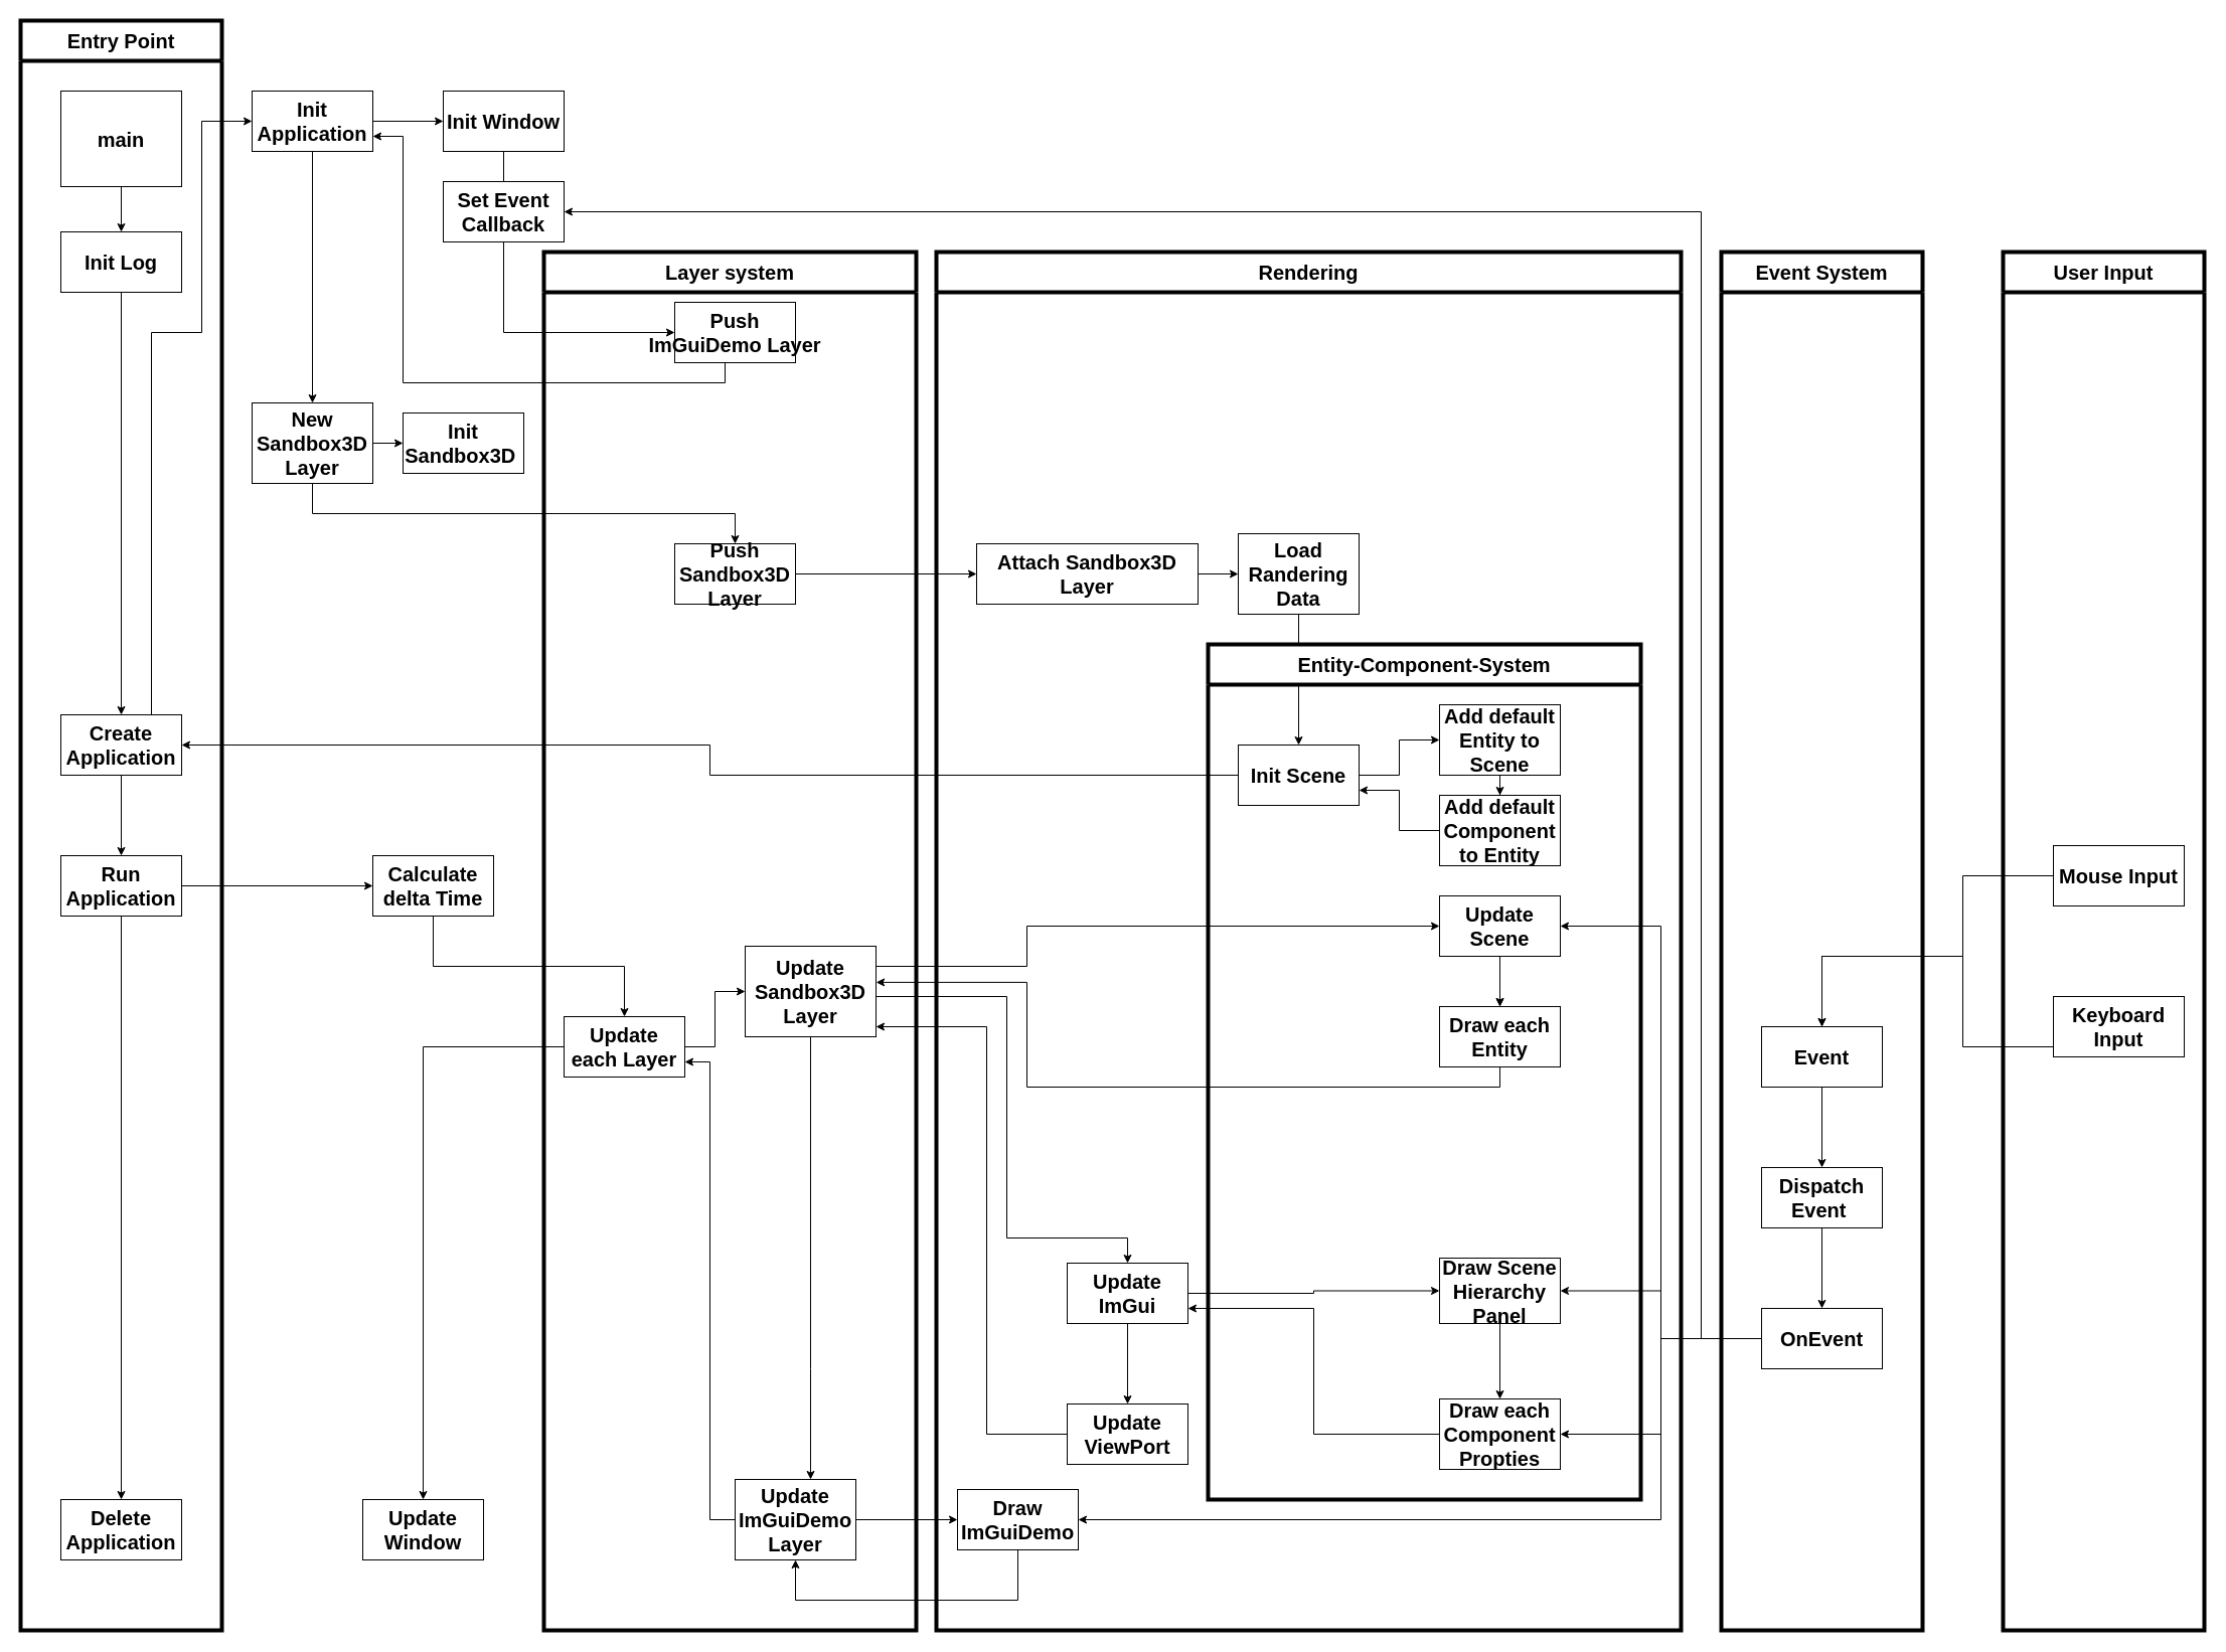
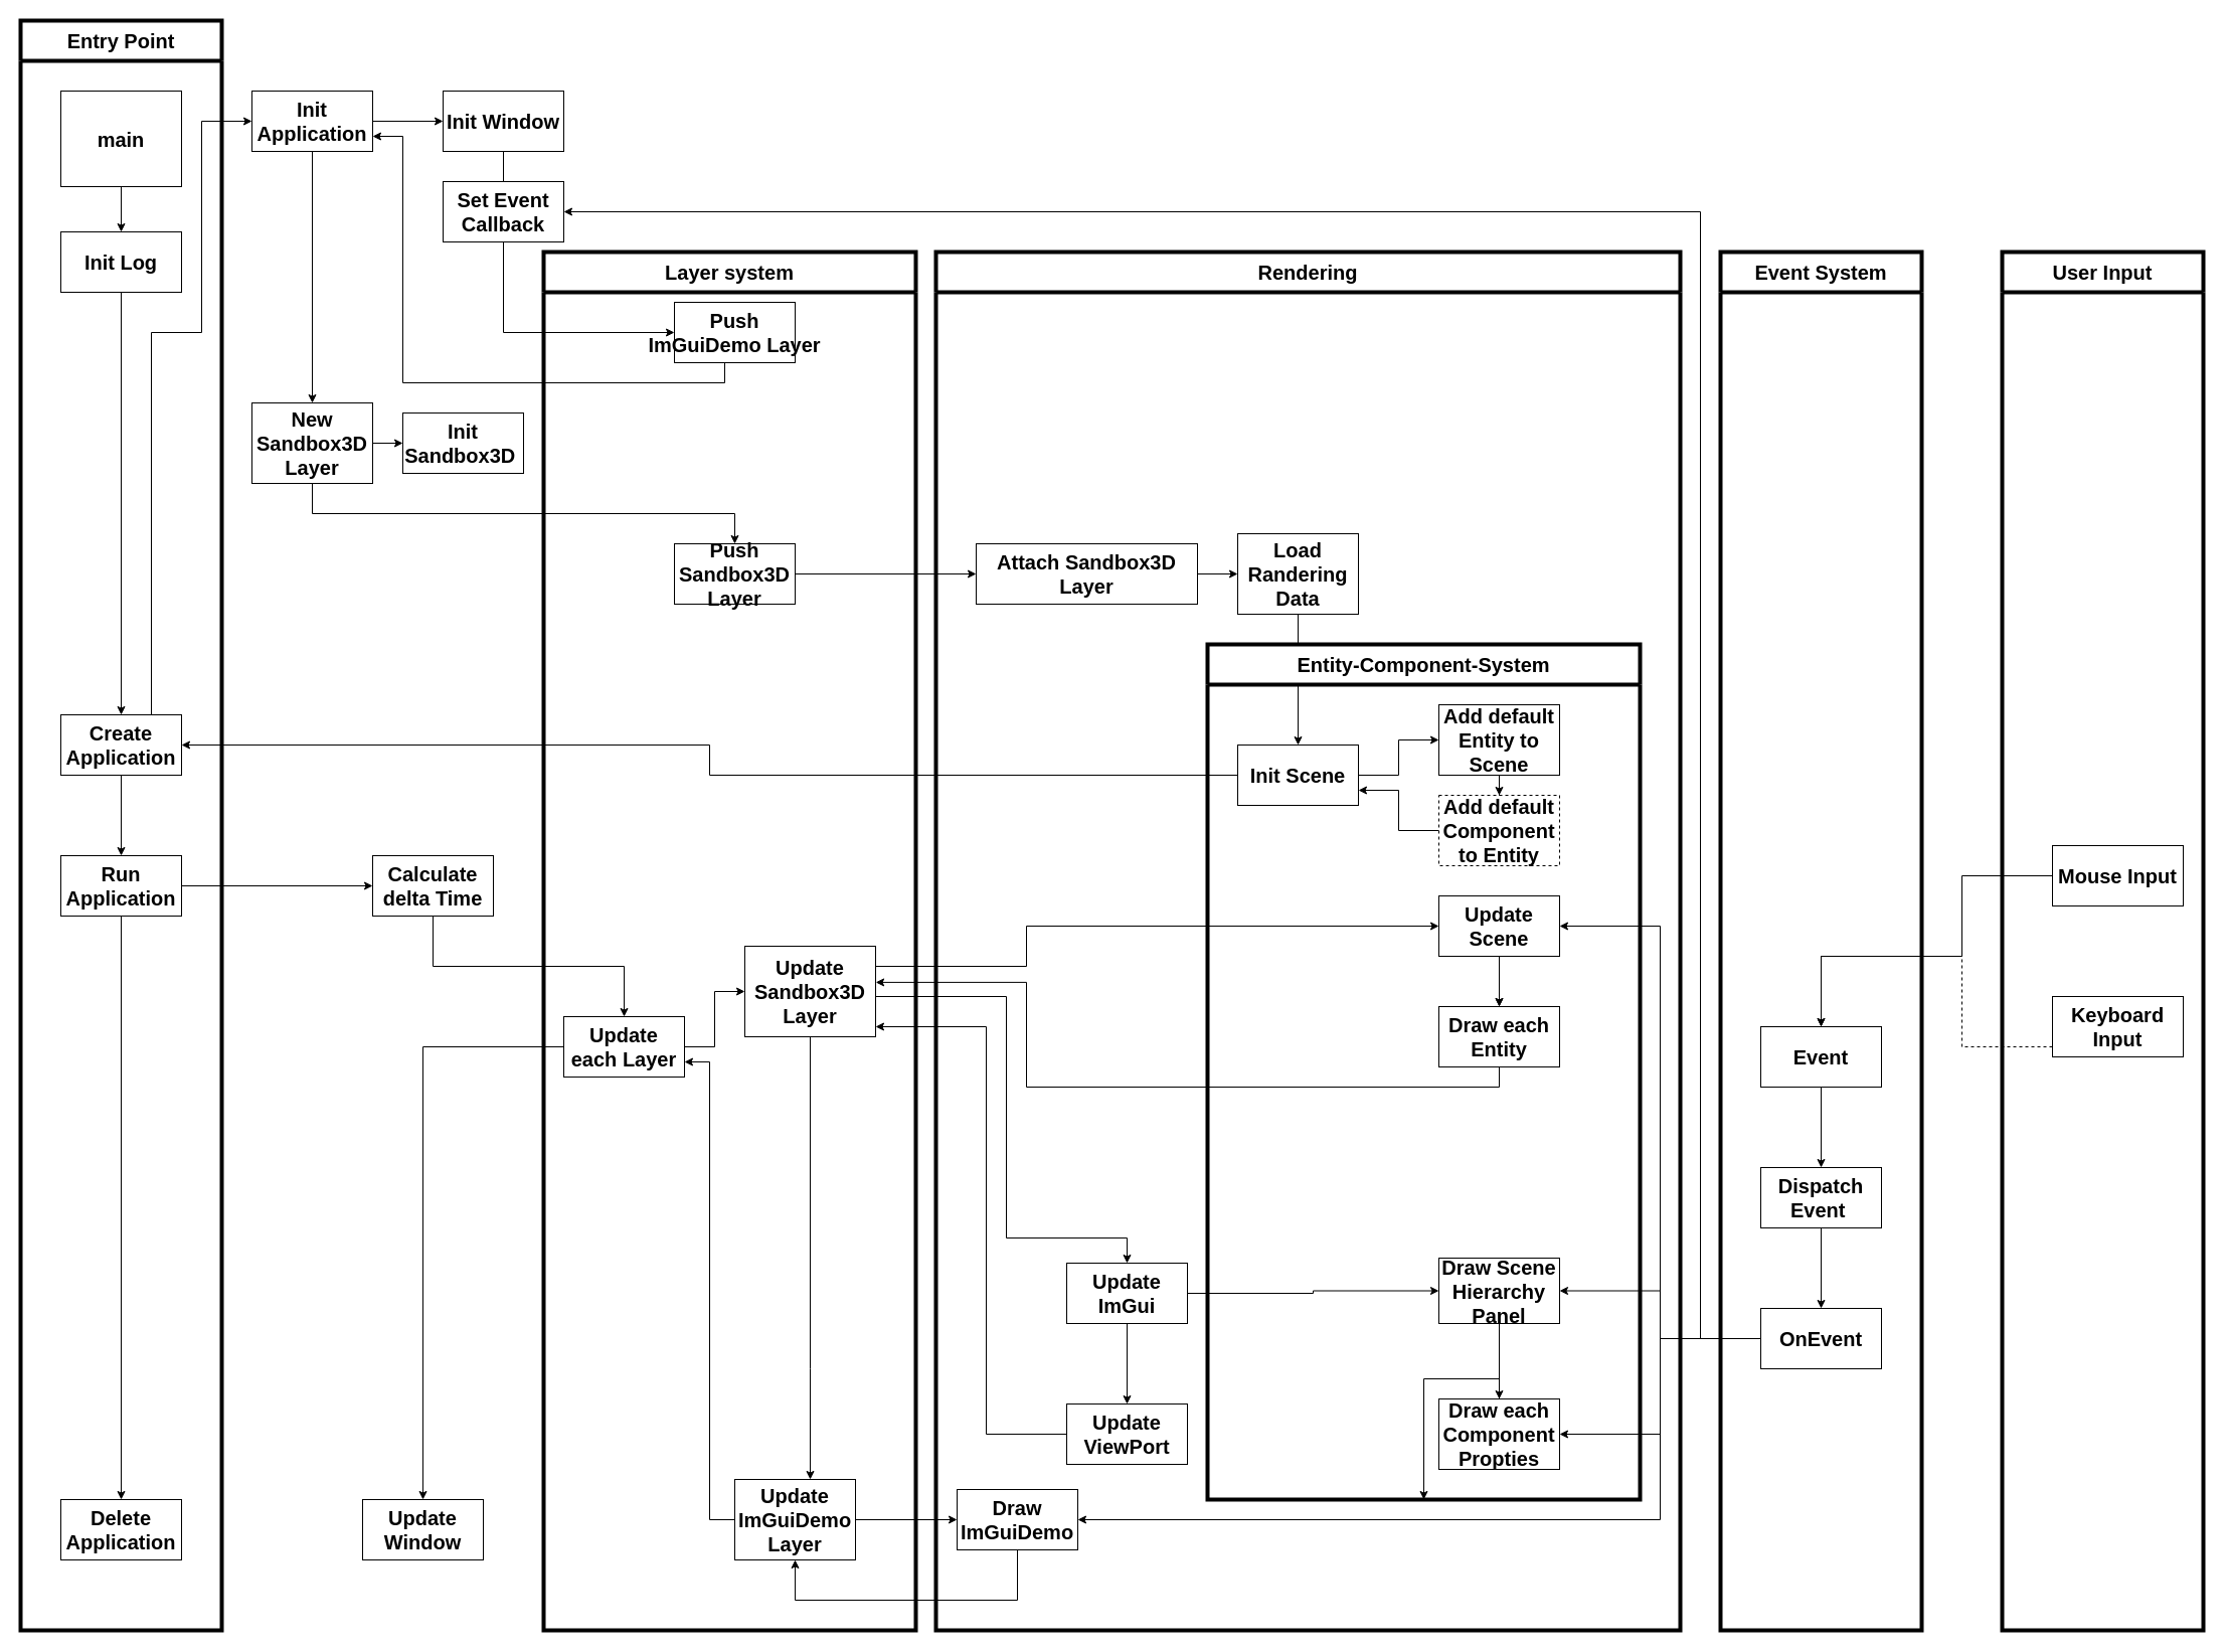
- <mxCell id="78" value="Add default Component to Entity" style="rounded=0;whiteSpace=wrap;html=1;fontStyle=1;fontSize=20;" parent="75" vertex="1"><mxGeometry x="500" y="540" width="120" height="70" as="geometry" /></mxCell>
+ <mxCell id="78" value="Add default Component to Entity" style="rounded=0;whiteSpace=wrap;html=1;fontStyle=1;fontSize=20;dashed=1;" parent="75" vertex="1"><mxGeometry x="500" y="540" width="120" height="70" as="geometry" /></mxCell>
- <mxCell id="83" style="edgeStyle=orthogonalEdgeStyle;rounded=0;orthogonalLoop=1;jettySize=auto;html=1;entryX=0.5;entryY=0;entryDx=0;entryDy=0;fontStyle=1;fontSize=20;" edge="1" parent="1" source="60" target="54"><mxGeometry relative="1" as="geometry"><Array as="points"><mxPoint x="1950" y="1040" /><mxPoint x="1950" y="950" /><mxPoint x="1810" y="950" /></Array></mxGeometry></mxCell>
+ <mxCell id="83" style="edgeStyle=orthogonalEdgeStyle;rounded=0;orthogonalLoop=1;jettySize=auto;html=1;entryX=0.5;entryY=0;entryDx=0;entryDy=0;fontStyle=1;fontSize=20;dashed=1;" edge="1" parent="1" source="60" target="54"><mxGeometry relative="1" as="geometry"><Array as="points"><mxPoint x="1950" y="1040" /><mxPoint x="1950" y="950" /><mxPoint x="1810" y="950" /></Array></mxGeometry></mxCell>
- <mxCell id="46" style="edgeStyle=orthogonalEdgeStyle;rounded=0;orthogonalLoop=1;jettySize=auto;html=1;entryX=1;entryY=0.75;entryDx=0;entryDy=0;fontStyle=1;fontSize=20;" parent="1" source="47" target="43" edge="1"><mxGeometry relative="1" as="geometry" /></mxCell>
+ <mxCell id="46" style="edgeStyle=orthogonalEdgeStyle;rounded=0;orthogonalLoop=1;jettySize=auto;html=1;fontStyle=1;fontSize=20;" parent="1" source="47" target="74" edge="1"><mxGeometry relative="1" as="geometry" /></mxCell>
